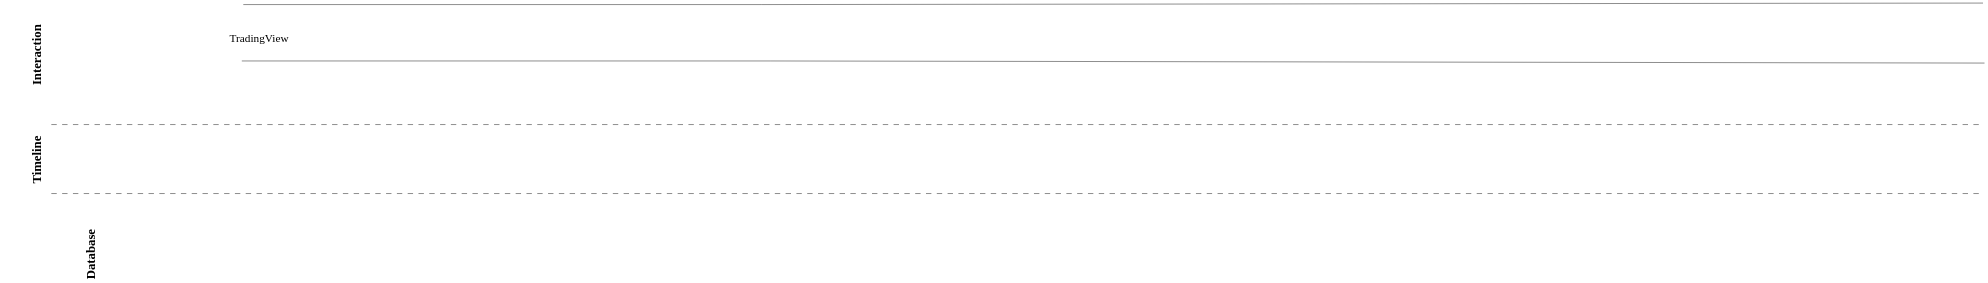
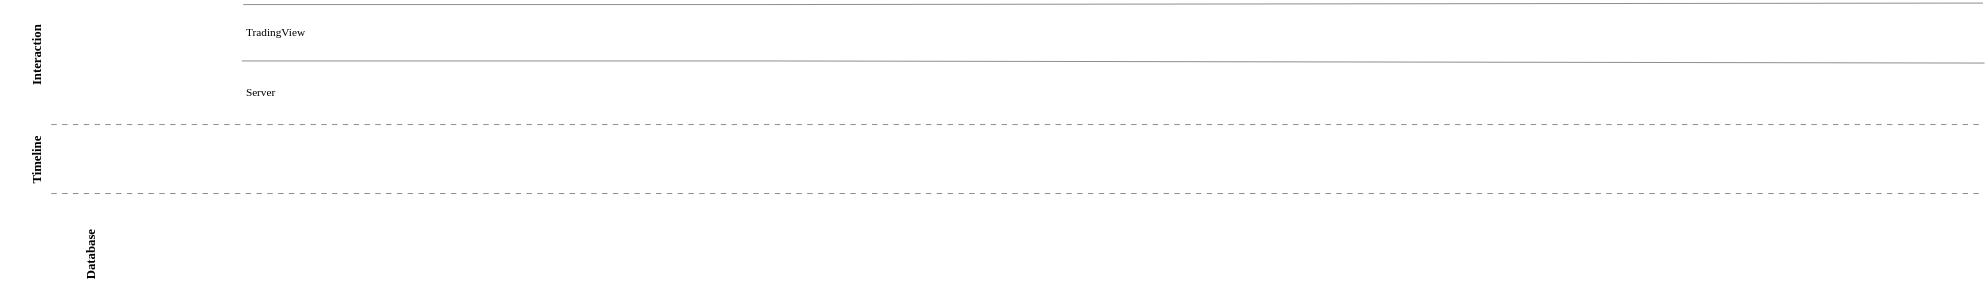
- <mxCell id="8" value="&lt;font style=&quot;font-size: 75px;&quot;&gt;TradingView&lt;br style=&quot;font-size: 75px;&quot;&gt;&lt;/font&gt;" style="text;html=1;align=center;verticalAlign=middle;resizable=0;points=[];autosize=1;strokeColor=none;fillColor=none;fontFamily=Roboto-Medium;fontSource=https%3A%2F%2Ffonts.googleapis.com%2Fcss%3Ffamily%3DRoboto-Medium;fontSize=75;" vertex="1" parent="1"><mxGeometry x="1505" y="205" width="440" height="100" as="geometry" /></mxCell>
+ <mxCell id="8" value="&lt;font style=&quot;font-size: 75px;&quot;&gt;TradingView&lt;br style=&quot;font-size: 75px;&quot;&gt;&lt;/font&gt;" style="text;html=1;align=center;verticalAlign=middle;resizable=0;points=[];autosize=1;strokeColor=none;fillColor=none;fontFamily=Roboto-Medium;fontSource=https%3A%2F%2Ffonts.googleapis.com%2Fcss%3Ffamily%3DRoboto-Medium;fontSize=75;" vertex="1" parent="1"><mxGeometry x="1615" y="165" width="440" height="100" as="geometry" /></mxCell>
+ <mxCell id="9" value="&lt;font style=&quot;font-size: 75px;&quot;&gt;Server&lt;/font&gt;" style="text;html=1;align=center;verticalAlign=middle;resizable=0;points=[];autosize=1;strokeColor=none;fillColor=none;fontFamily=Roboto-Medium;fontSource=https%3A%2F%2Ffonts.googleapis.com%2Fcss%3Ffamily%3DRoboto-Medium;fontSize=75;" vertex="1" parent="1"><mxGeometry x="1615" y="565" width="240" height="100" as="geometry" /></mxCell>
